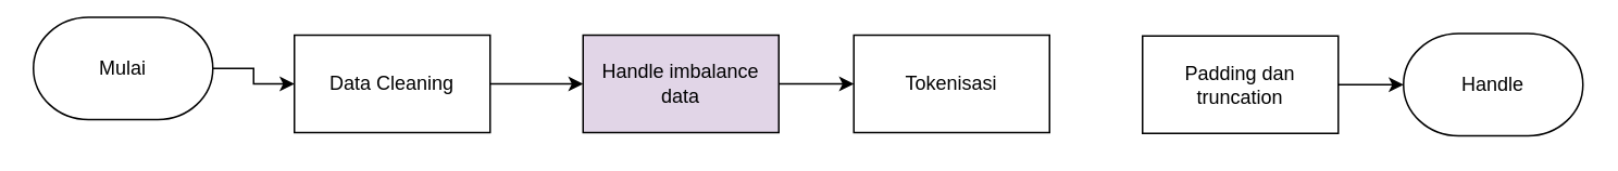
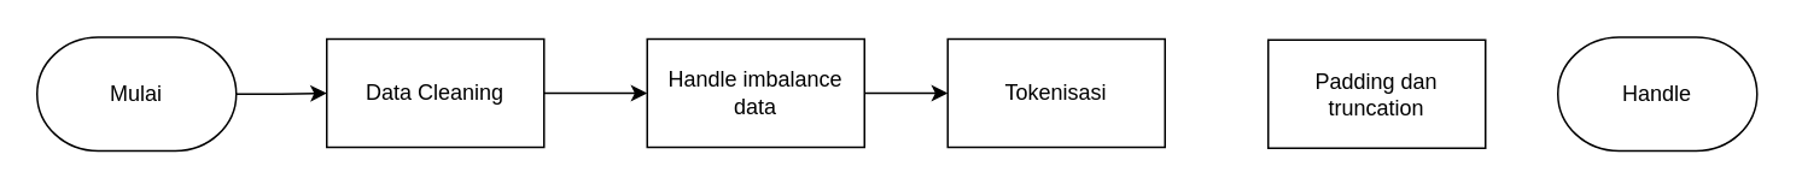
- <mxCell id="3" value="Mulai" style="fixedSize=1;html=1;shape=mxgraph.flowchart.terminator;whiteSpace=wrap;" vertex="1" parent="1"><mxGeometry x="20" y="10" width="110" height="63" as="geometry" /></mxCell>
+ <mxCell id="3" value="Mulai" style="fixedSize=1;html=1;shape=mxgraph.flowchart.terminator;whiteSpace=wrap;" vertex="1" parent="1"><mxGeometry x="20" y="20" width="110" height="63" as="geometry" /></mxCell>
- <mxCell id="8" value="Handle imbalance data" style="rounded=0;whiteSpace=wrap;html=1;fillColor=#e1d5e7;" vertex="1" parent="1"><mxGeometry x="357" y="21" width="120" height="60" as="geometry" /></mxCell>
+ <mxCell id="8" value="Handle imbalance data" style="rounded=0;whiteSpace=wrap;html=1;" vertex="1" parent="1"><mxGeometry x="357" y="21" width="120" height="60" as="geometry" /></mxCell>
- <mxCell id="10" style="edgeStyle=orthogonalEdgeStyle;rounded=0;orthogonalLoop=1;jettySize=auto;html=1;" edge="1" parent="1" source="11" target="4"><mxGeometry relative="1" as="geometry" /></mxCell>
